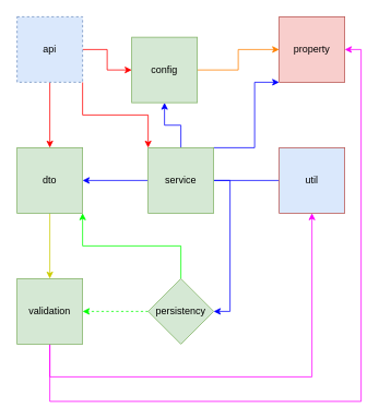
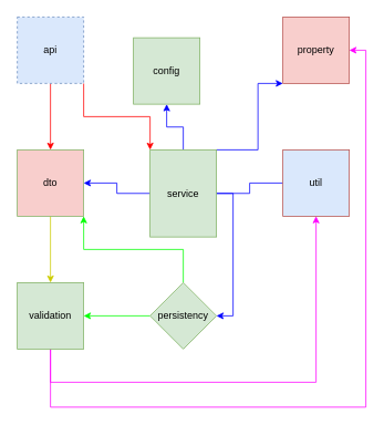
- <mxCell id="2" style="edgeStyle=orthogonalEdgeStyle;rounded=0;orthogonalLoop=1;jettySize=auto;html=1;strokeColor=#FF0000;" parent="1" source="5" target="7" edge="1"><mxGeometry relative="1" as="geometry" /></mxCell>
- <mxCell id="6" style="edgeStyle=orthogonalEdgeStyle;rounded=0;orthogonalLoop=1;jettySize=auto;html=1;strokeColor=#FF8000;" parent="1" source="7" target="13" edge="1"><mxGeometry relative="1" as="geometry" /></mxCell>
- <mxCell id="9" value="dto" style="whiteSpace=wrap;html=1;aspect=fixed;fillColor=#d5e8d4;strokeColor=#82b366;" parent="1" vertex="1"><mxGeometry x="20" y="180" width="80" height="80" as="geometry" /></mxCell>
+ <mxCell id="9" value="dto" style="whiteSpace=wrap;html=1;aspect=fixed;fillColor=#f8cecc;strokeColor=#82b366;" parent="1" vertex="1"><mxGeometry x="20" y="180" width="80" height="80" as="geometry" /></mxCell>
- <mxCell id="19" value="service" style="whiteSpace=wrap;html=1;aspect=fixed;fillColor=#d5e8d4;strokeColor=#82b366;" parent="1" vertex="1"><mxGeometry x="180" y="180" width="80" height="80" as="geometry" /></mxCell>
+ <mxCell id="19" value="service" style="whiteSpace=wrap;html=1;aspect=fixed;fillColor=#d5e8d4;strokeColor=#82b366;" parent="1" vertex="1"><mxGeometry x="180" y="180" width="80" height="105" as="geometry" /></mxCell>
- <mxCell id="11" style="edgeStyle=orthogonalEdgeStyle;rounded=0;orthogonalLoop=1;jettySize=auto;html=1;strokeColor=#00FF00;dashed=1;" parent="1" source="12" target="23" edge="1"><mxGeometry relative="1" as="geometry" /></mxCell>
+ <mxCell id="11" style="edgeStyle=orthogonalEdgeStyle;rounded=0;orthogonalLoop=1;jettySize=auto;html=1;strokeColor=#00FF00;" parent="1" source="12" target="23" edge="1"><mxGeometry relative="1" as="geometry" /></mxCell>
